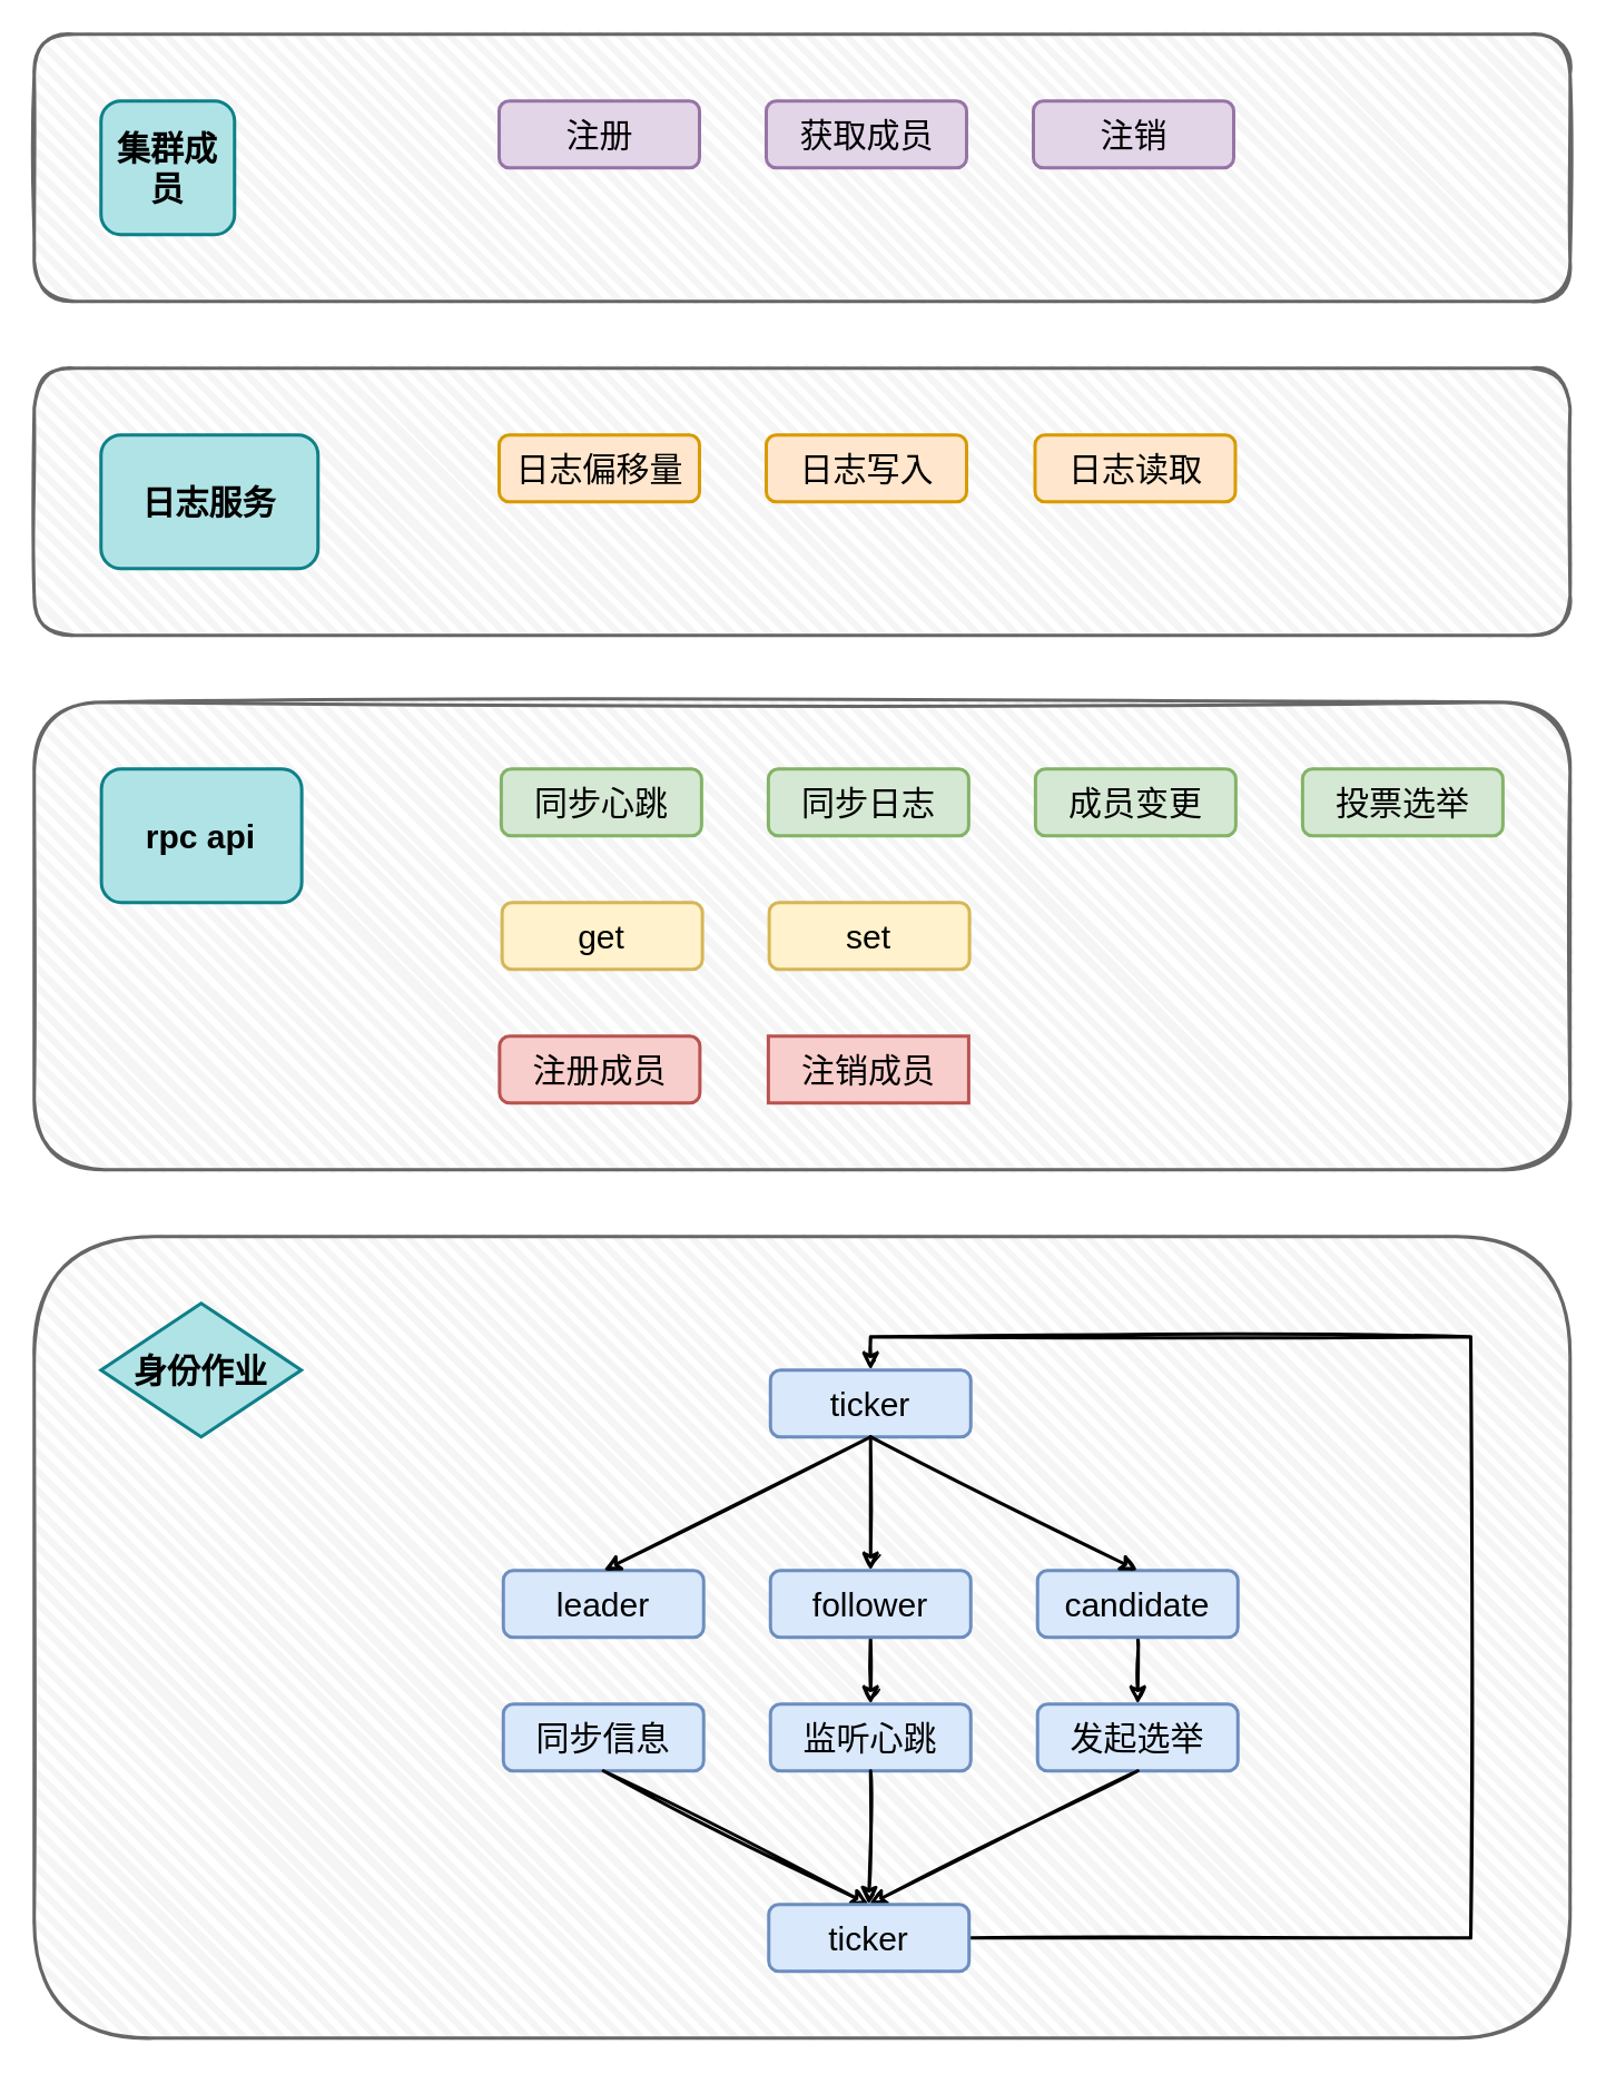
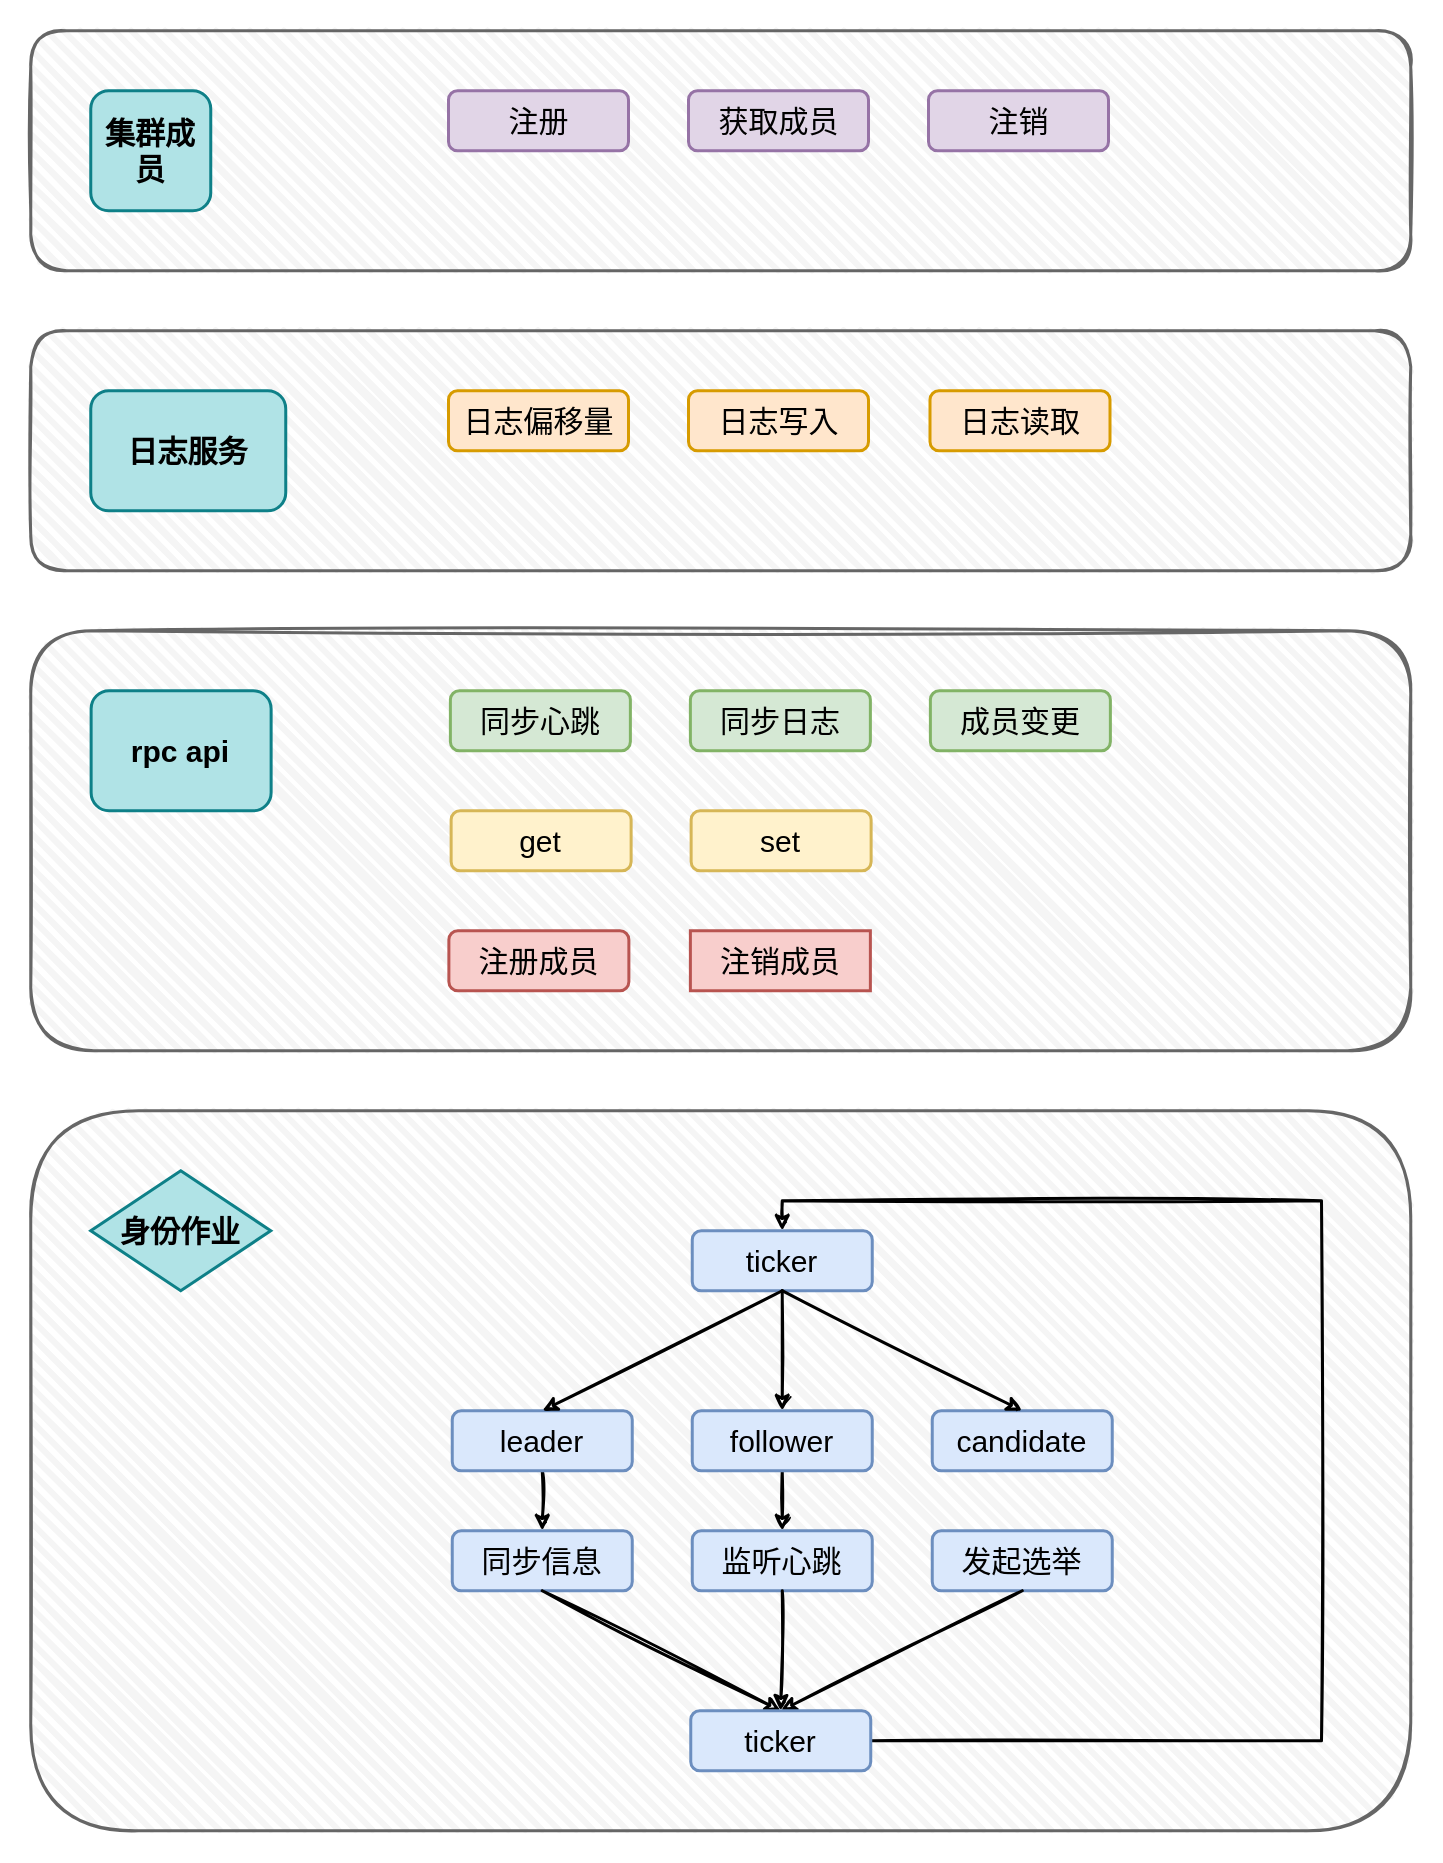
- <mxCell id="21" value="投票选举" style="rounded=1;whiteSpace=wrap;html=1;strokeWidth=2;fillWeight=4;hachureGap=8;hachureAngle=45;fillColor=#d5e8d4;sketch=0;fontSize=20;strokeColor=#82b366;" vertex="1" parent="1"><mxGeometry x="779.75" y="460" width="120" height="40" as="geometry" /></mxCell>
+ <mxCell id="9" style="edgeStyle=orthogonalEdgeStyle;rounded=0;orthogonalLoop=1;jettySize=auto;html=1;fontSize=20;strokeWidth=2;sketch=1;" edge="1" parent="1" source="10" target="15"><mxGeometry relative="1" as="geometry" /></mxCell>
- <mxCell id="13" style="edgeStyle=orthogonalEdgeStyle;rounded=0;sketch=1;orthogonalLoop=1;jettySize=auto;html=1;entryX=0.5;entryY=0;entryDx=0;entryDy=0;strokeWidth=2;fontSize=20;" edge="1" parent="1" source="14" target="17"><mxGeometry relative="1" as="geometry" /></mxCell>
